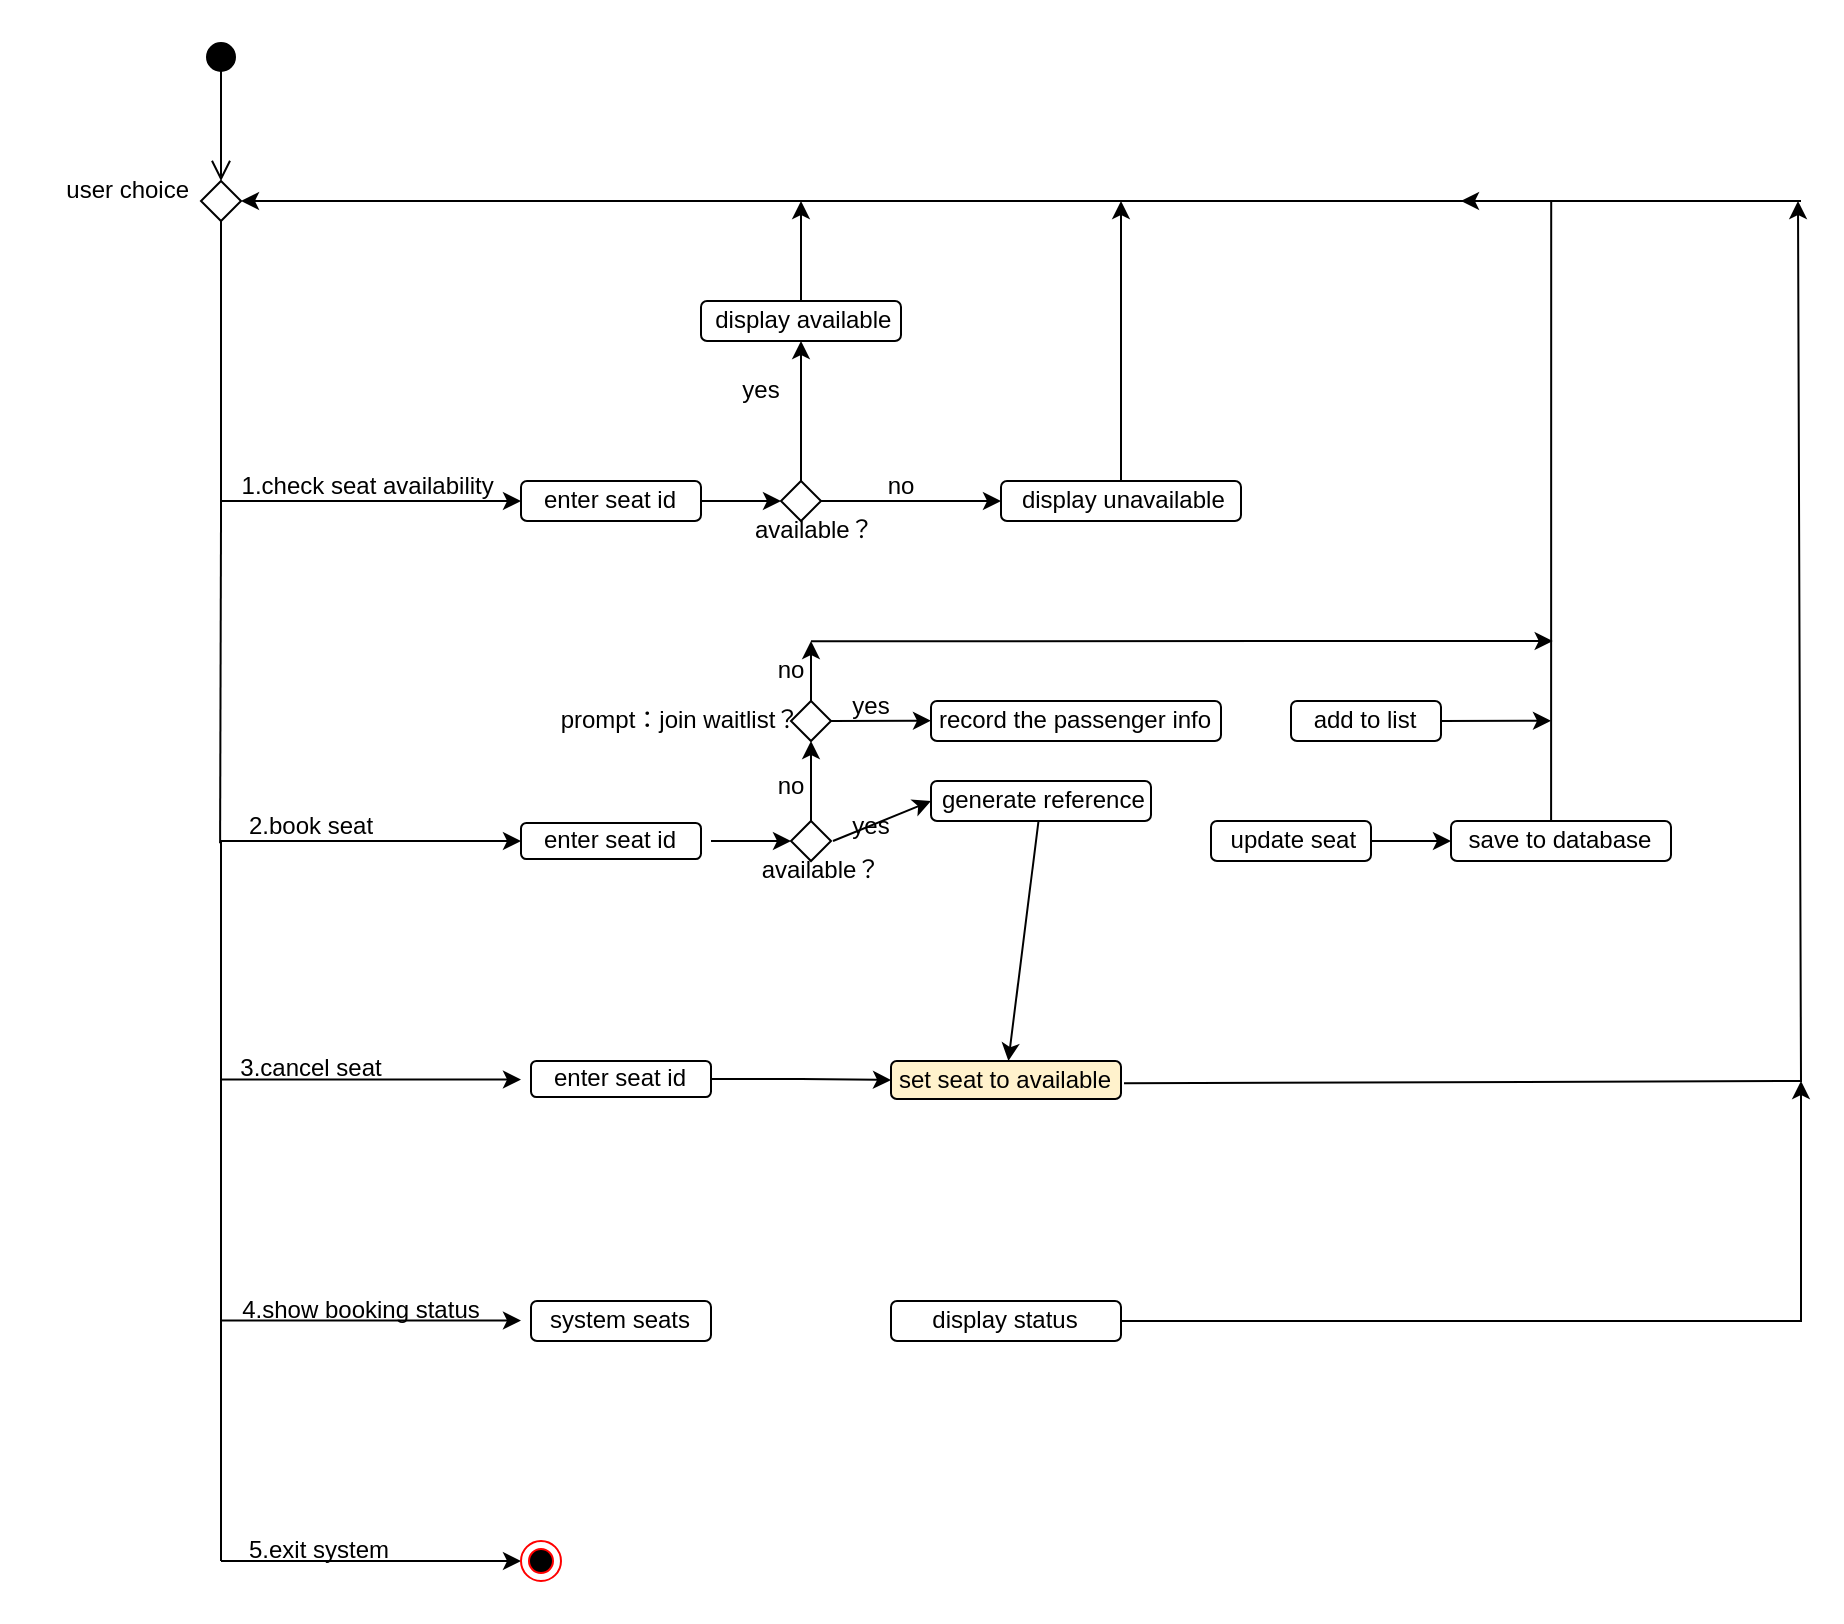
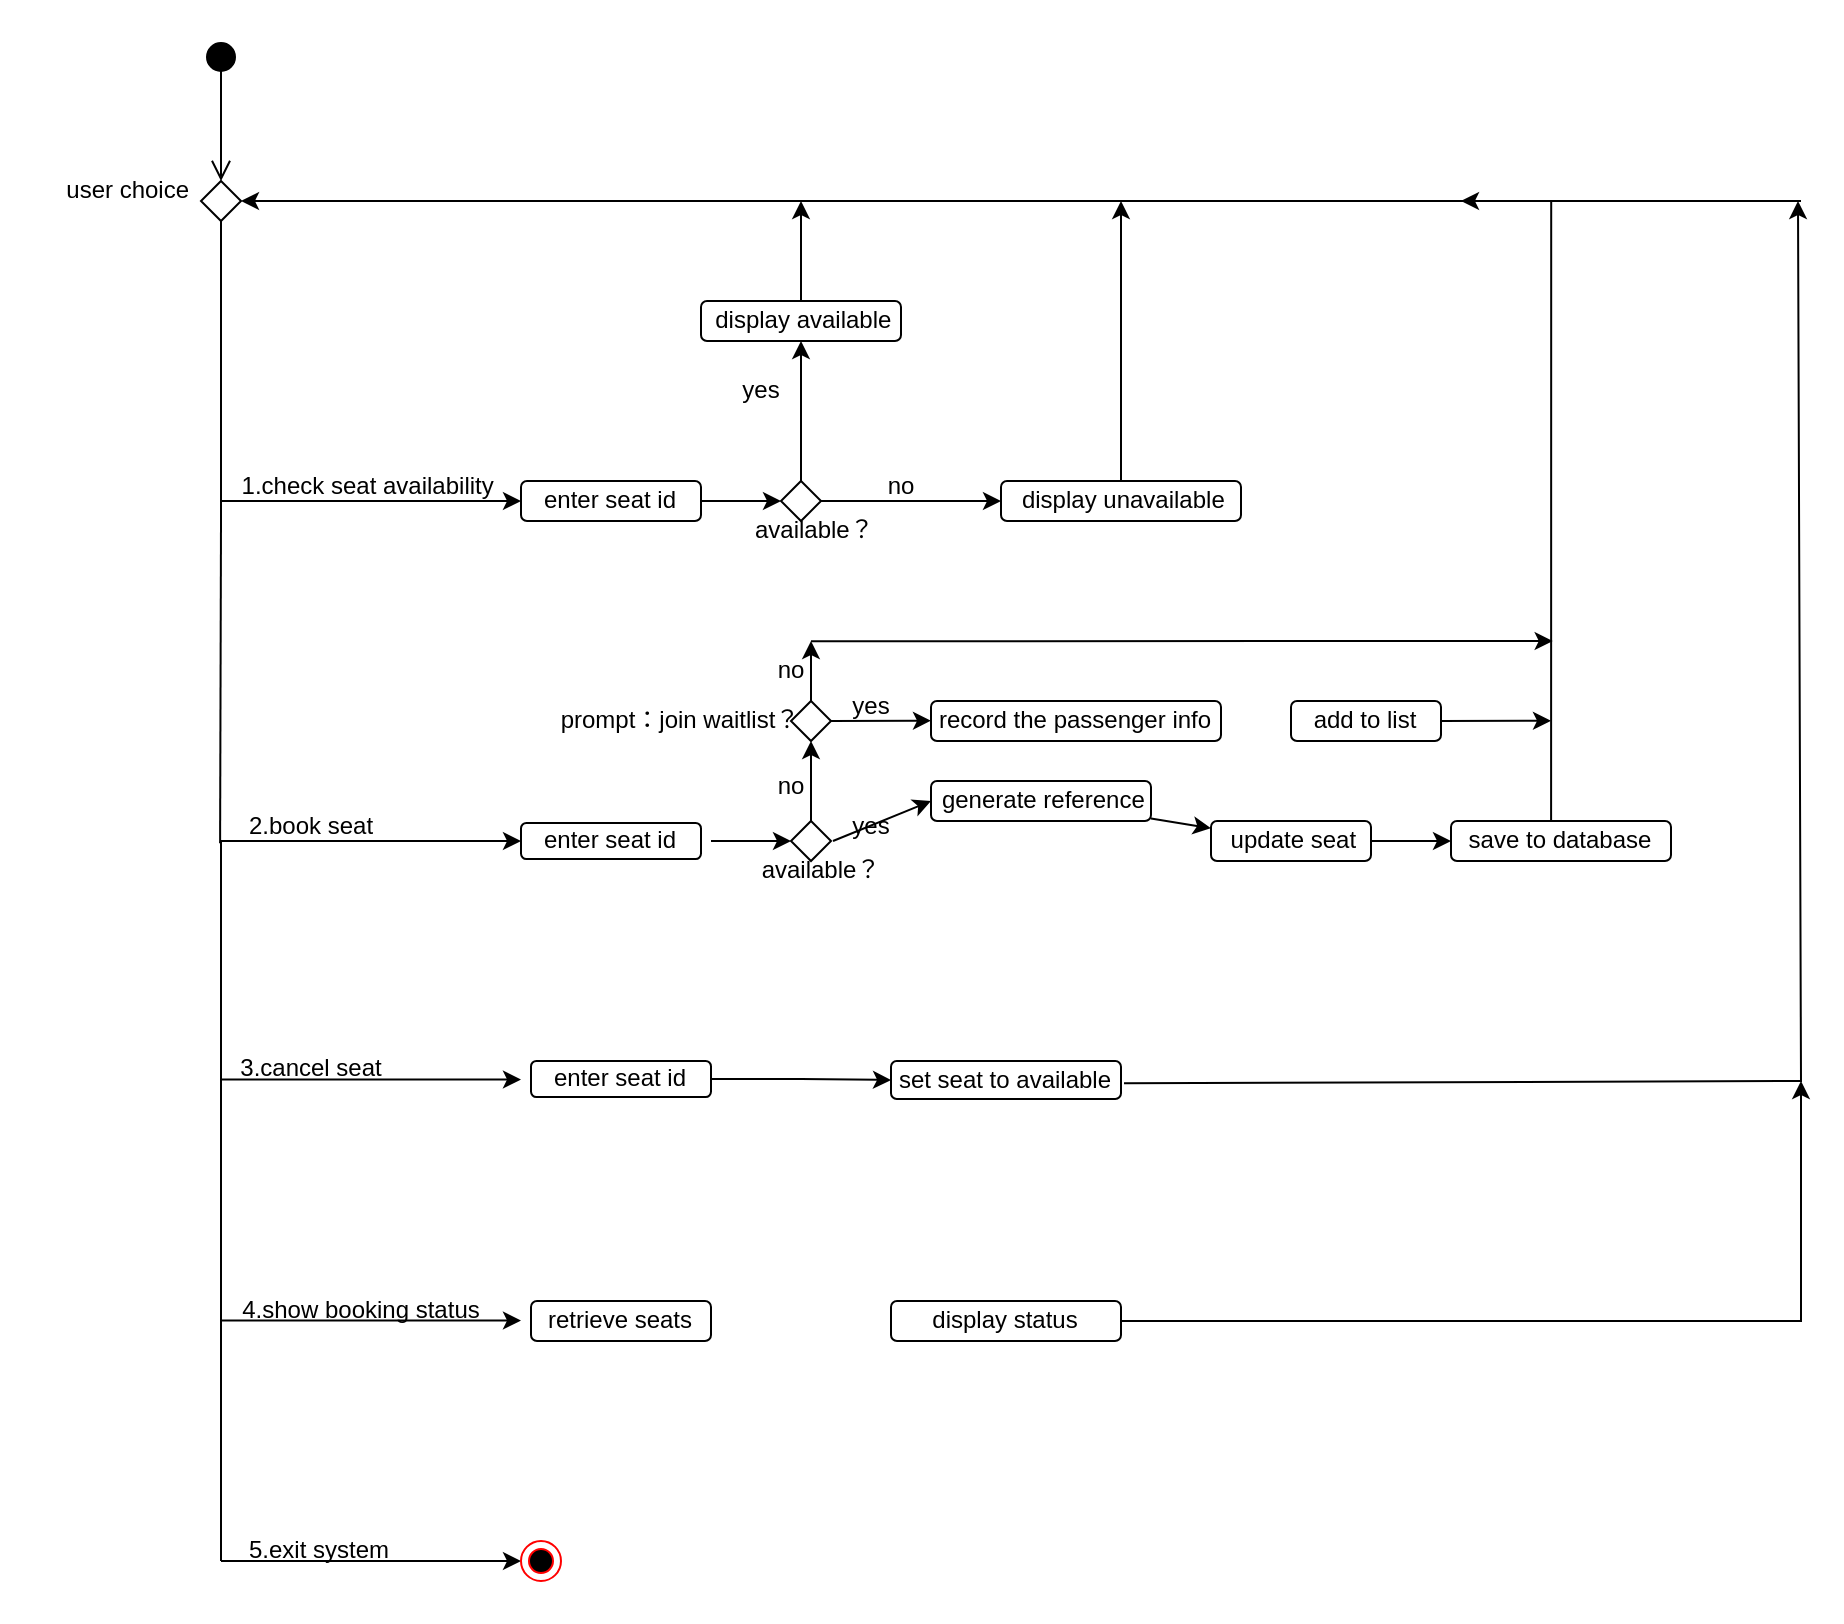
- <mxCell id="33" value="" style="endArrow=classic;html=1;rounded=0;" parent="1" source="32" target="53" edge="1"><mxGeometry width="50" height="50" relative="1" as="geometry"><mxPoint x="555" y="420" as="sourcePoint" /><mxPoint x="595" y="420" as="targetPoint" /></mxGeometry></mxCell>
+ <mxCell id="33" value="" style="endArrow=classic;html=1;rounded=0;" parent="1" source="32" target="34" edge="1"><mxGeometry width="50" height="50" relative="1" as="geometry"><mxPoint x="555" y="420" as="sourcePoint" /><mxPoint x="595" y="420" as="targetPoint" /></mxGeometry></mxCell>
- <mxCell id="53" value="set seat to available" style="whiteSpace=wrap;html=1;rounded=1;fillColor=#fff2cc;" parent="1" vertex="1"><mxGeometry x="445" y="530" width="115" height="19" as="geometry" /></mxCell>
+ <mxCell id="53" value="set seat to available" style="whiteSpace=wrap;html=1;rounded=1;" parent="1" vertex="1"><mxGeometry x="445" y="530" width="115" height="19" as="geometry" /></mxCell>
- <mxCell id="46" value="system seats" style="rounded=1;whiteSpace=wrap;html=1;" parent="1" vertex="1"><mxGeometry x="265" y="650" width="90" height="20" as="geometry" /></mxCell>
+ <mxCell id="46" value="retrieve seats" style="rounded=1;whiteSpace=wrap;html=1;" parent="1" vertex="1"><mxGeometry x="265" y="650" width="90" height="20" as="geometry" /></mxCell>
